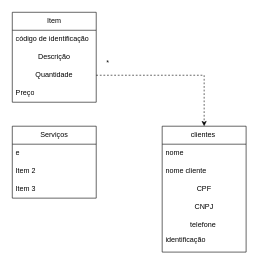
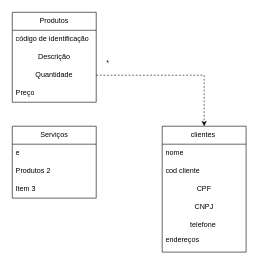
- <mxCell id="2" value="Item" style="swimlane;fontStyle=0;childLayout=stackLayout;horizontal=1;startSize=30;horizontalStack=0;resizeParent=1;resizeParentMax=0;resizeLast=0;collapsible=1;marginBottom=0;whiteSpace=wrap;html=1;" vertex="1" parent="1"><mxGeometry x="20" y="20" width="140" height="150" as="geometry" /></mxCell>
+ <mxCell id="2" value="Produtos" style="swimlane;fontStyle=0;childLayout=stackLayout;horizontal=1;startSize=30;horizontalStack=0;resizeParent=1;resizeParentMax=0;resizeLast=0;collapsible=1;marginBottom=0;whiteSpace=wrap;html=1;" vertex="1" parent="1"><mxGeometry x="20" y="20" width="140" height="150" as="geometry" /></mxCell>
- <mxCell id="10" value="Item 2" style="text;strokeColor=none;fillColor=none;align=left;verticalAlign=middle;spacingLeft=4;spacingRight=4;overflow=hidden;points=[[0,0.5],[1,0.5]];portConstraint=eastwest;rotatable=0;whiteSpace=wrap;html=1;" vertex="1" parent="8"><mxGeometry y="60" width="140" height="30" as="geometry" /></mxCell>
+ <mxCell id="10" value="Produtos 2" style="text;strokeColor=none;fillColor=none;align=left;verticalAlign=middle;spacingLeft=4;spacingRight=4;overflow=hidden;points=[[0,0.5],[1,0.5]];portConstraint=eastwest;rotatable=0;whiteSpace=wrap;html=1;" vertex="1" parent="8"><mxGeometry y="60" width="140" height="30" as="geometry" /></mxCell>
- <mxCell id="14" value="nome cliente" style="text;strokeColor=none;fillColor=none;align=left;verticalAlign=middle;spacingLeft=4;spacingRight=4;overflow=hidden;points=[[0,0.5],[1,0.5]];portConstraint=eastwest;rotatable=0;whiteSpace=wrap;html=1;" vertex="1" parent="12"><mxGeometry y="60" width="140" height="30" as="geometry" /></mxCell>
+ <mxCell id="14" value="cod cliente" style="text;strokeColor=none;fillColor=none;align=left;verticalAlign=middle;spacingLeft=4;spacingRight=4;overflow=hidden;points=[[0,0.5],[1,0.5]];portConstraint=eastwest;rotatable=0;whiteSpace=wrap;html=1;" vertex="1" parent="12"><mxGeometry y="60" width="140" height="30" as="geometry" /></mxCell>
- <mxCell id="18" value="identificação&lt;div&gt;&lt;br&gt;&lt;/div&gt;" style="text;strokeColor=none;fillColor=none;align=left;verticalAlign=middle;spacingLeft=4;spacingRight=4;overflow=hidden;points=[[0,0.5],[1,0.5]];portConstraint=eastwest;rotatable=0;whiteSpace=wrap;html=1;" vertex="1" parent="12"><mxGeometry y="180" width="140" height="30" as="geometry" /></mxCell>
+ <mxCell id="18" value="endereços&lt;div&gt;&lt;br&gt;&lt;/div&gt;" style="text;strokeColor=none;fillColor=none;align=left;verticalAlign=middle;spacingLeft=4;spacingRight=4;overflow=hidden;points=[[0,0.5],[1,0.5]];portConstraint=eastwest;rotatable=0;whiteSpace=wrap;html=1;" vertex="1" parent="12"><mxGeometry y="180" width="140" height="30" as="geometry" /></mxCell>
